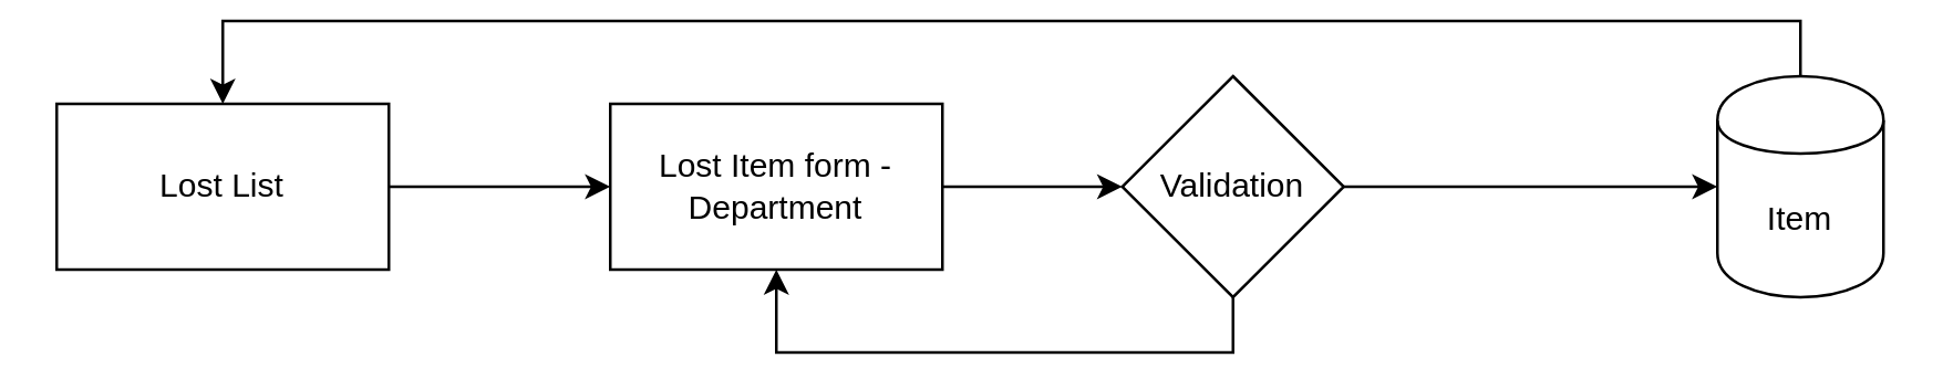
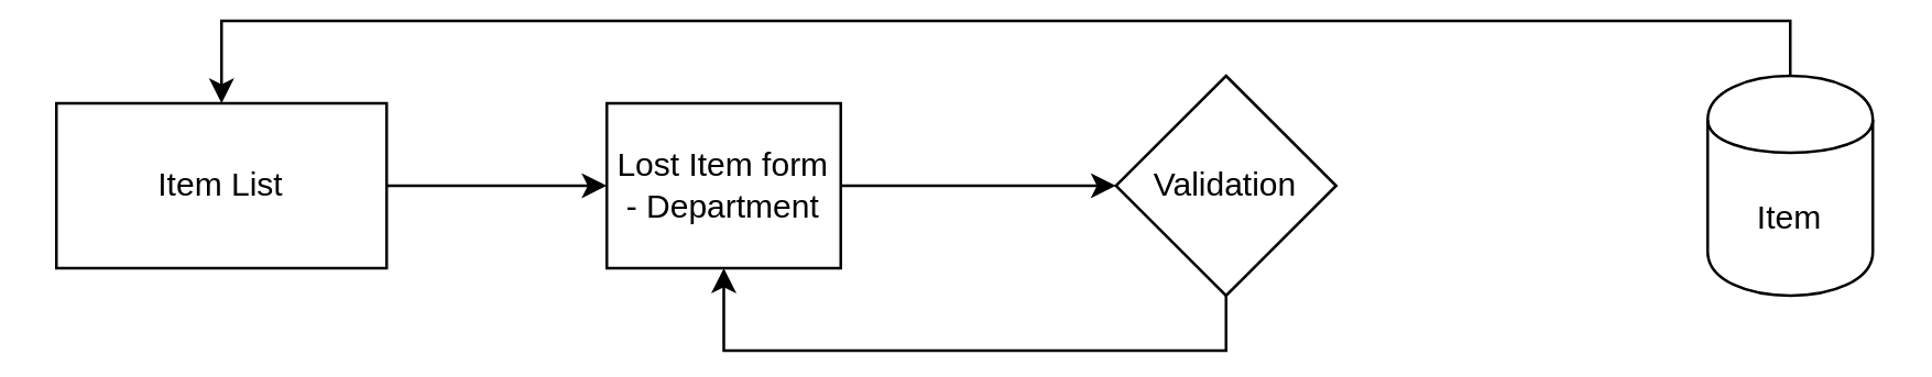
- <mxCell id="3" value="Lost List" style="rounded=0;whiteSpace=wrap;html=1;" vertex="1" parent="1"><mxGeometry x="20" y="30" width="120" height="60" as="geometry" /></mxCell>
+ <mxCell id="3" value="Item List" style="rounded=0;whiteSpace=wrap;html=1;" vertex="1" parent="1"><mxGeometry x="20" y="30" width="120" height="60" as="geometry" /></mxCell>
- <mxCell id="5" value="Lost&amp;nbsp;Item form - Department" style="rounded=0;whiteSpace=wrap;html=1;" vertex="1" parent="1"><mxGeometry x="220" y="30" width="120" height="60" as="geometry" /></mxCell>
+ <mxCell id="5" value="Lost&amp;nbsp;Item form - Department" style="rounded=0;whiteSpace=wrap;html=1;" vertex="1" parent="1"><mxGeometry x="220" y="30" width="85" height="60" as="geometry" /></mxCell>
- <mxCell id="6" style="edgeStyle=orthogonalEdgeStyle;rounded=0;orthogonalLoop=1;jettySize=auto;html=1;exitX=1;exitY=0.5;exitDx=0;exitDy=0;entryX=0;entryY=0.5;entryDx=0;entryDy=0;" edge="1" parent="1" source="8" target="10"><mxGeometry relative="1" as="geometry" /></mxCell>
